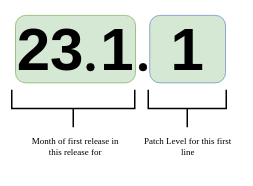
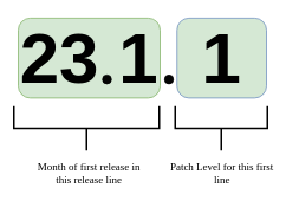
- <mxCell id="8" value="Month of first release in this release for" style="text;html=1;strokeColor=none;fillColor=none;align=center;verticalAlign=middle;whiteSpace=wrap;rounded=0;fontFamily=Verdana;fontSize=12;" parent="1" vertex="1"><mxGeometry x="35" y="180" width="130" height="30" as="geometry" /></mxCell>
+ <mxCell id="8" value="Month of first release in this release line" style="text;html=1;strokeColor=none;fillColor=none;align=center;verticalAlign=middle;whiteSpace=wrap;rounded=0;fontFamily=Verdana;fontSize=12;" parent="1" vertex="1"><mxGeometry x="35" y="180" width="130" height="30" as="geometry" /></mxCell>
